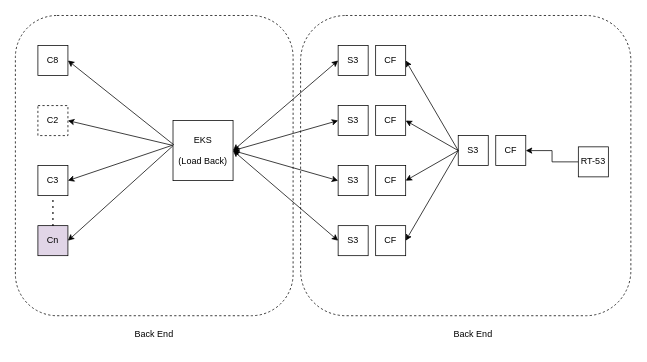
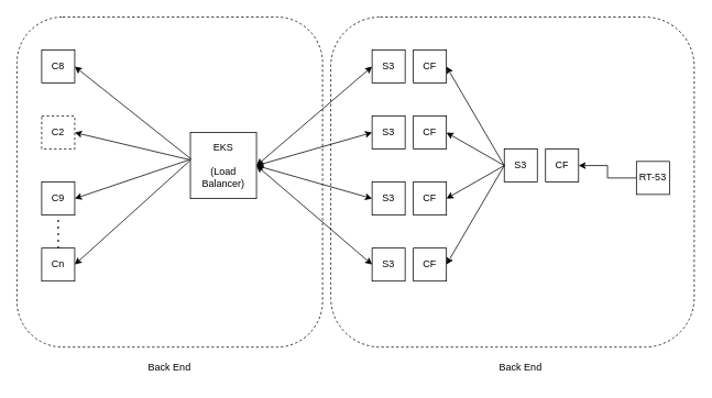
- <mxCell id="13" value="EKS&lt;br&gt;&lt;br&gt;(Load Back)" style="text;html=1;strokeColor=none;fillColor=none;align=center;verticalAlign=middle;whiteSpace=wrap;rounded=0;" vertex="1" parent="1"><mxGeometry x="235" y="180" width="70" height="40" as="geometry" /></mxCell>
+ <mxCell id="13" value="EKS&lt;br&gt;&lt;br&gt;(Load Balancer)" style="text;html=1;strokeColor=none;fillColor=none;align=center;verticalAlign=middle;whiteSpace=wrap;rounded=0;" vertex="1" parent="1"><mxGeometry x="235" y="180" width="70" height="40" as="geometry" /></mxCell>
- <mxCell id="6" value="C3" style="whiteSpace=wrap;html=1;aspect=fixed;" vertex="1" parent="1"><mxGeometry x="50" y="220" width="40" height="40" as="geometry" /></mxCell>
+ <mxCell id="6" value="C9" style="whiteSpace=wrap;html=1;aspect=fixed;" vertex="1" parent="1"><mxGeometry x="50" y="220" width="40" height="40" as="geometry" /></mxCell>
- <mxCell id="7" value="Cn" style="whiteSpace=wrap;html=1;aspect=fixed;fillColor=#e1d5e7;" vertex="1" parent="1"><mxGeometry x="50" y="300" width="40" height="40" as="geometry" /></mxCell>
+ <mxCell id="7" value="Cn" style="whiteSpace=wrap;html=1;aspect=fixed;" vertex="1" parent="1"><mxGeometry x="50" y="300" width="40" height="40" as="geometry" /></mxCell>
